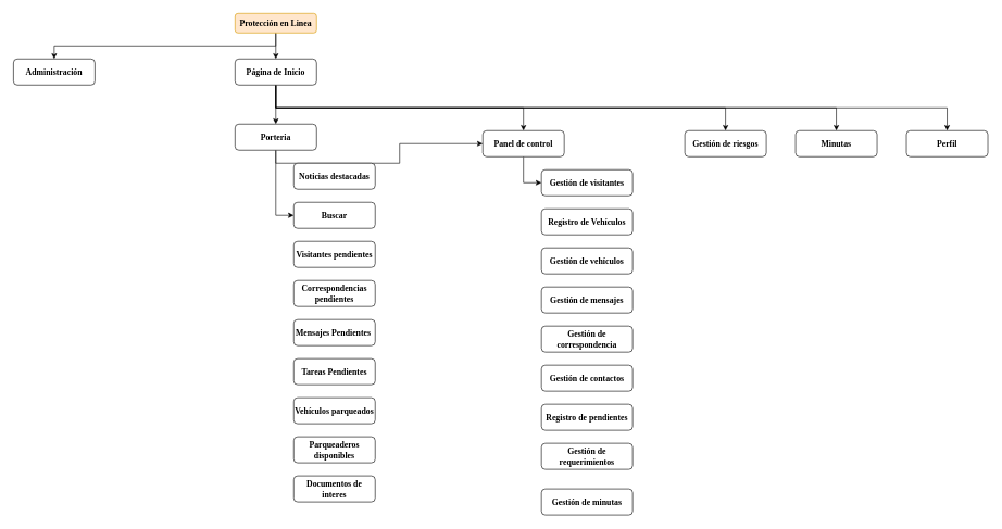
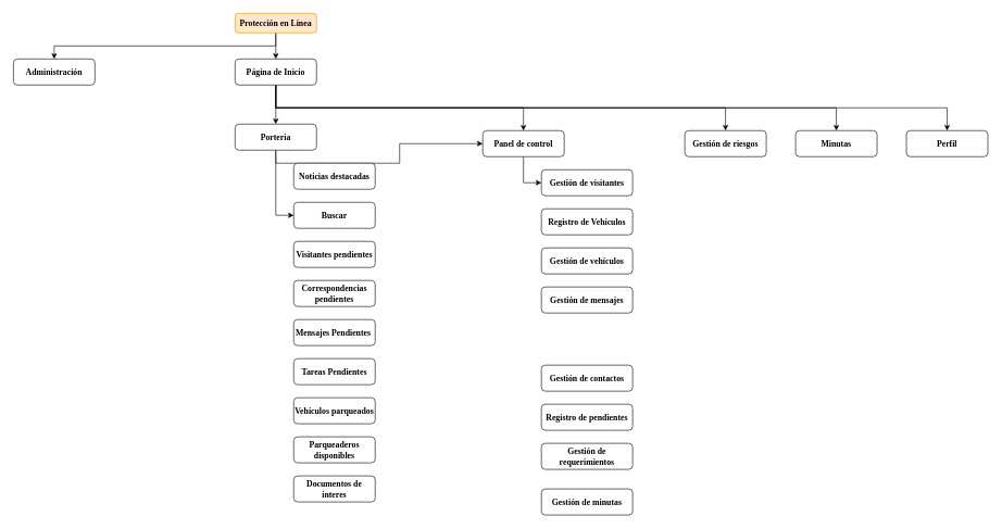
- <mxCell id="33" value="Gestión de correspondencia" style="rounded=1;whiteSpace=wrap;html=1;fontFamily=Nunito;fontSource=https%3A%2F%2Ffonts.googleapis.com%2Fcss%3Ffamily%3DNunito;fontStyle=1;fontSize=13;align=center;" vertex="1" parent="1"><mxGeometry x="830" y="500" width="140" height="40" as="geometry" /></mxCell>
